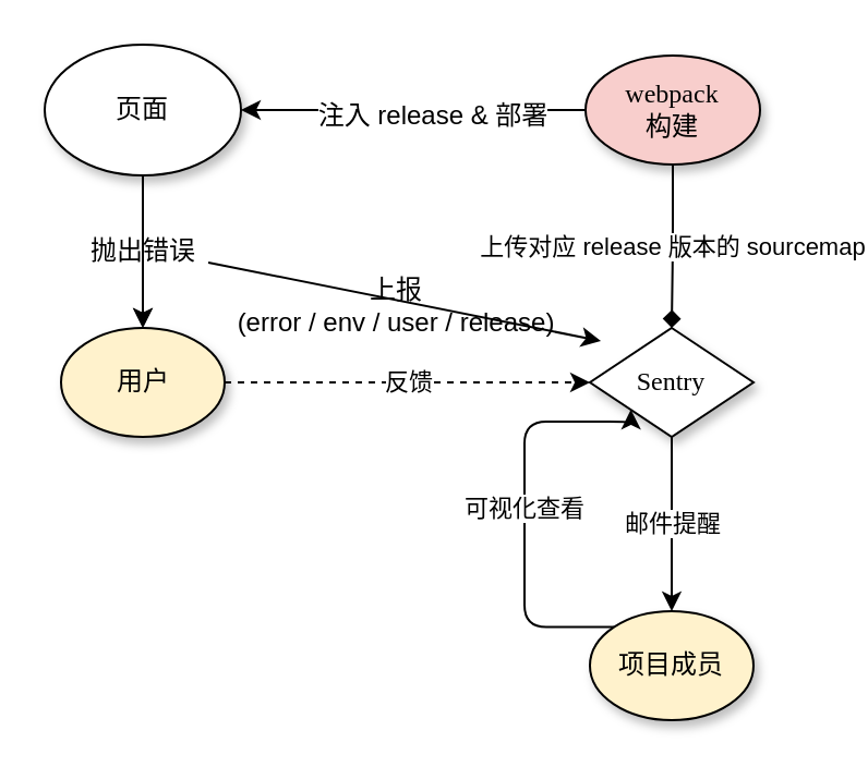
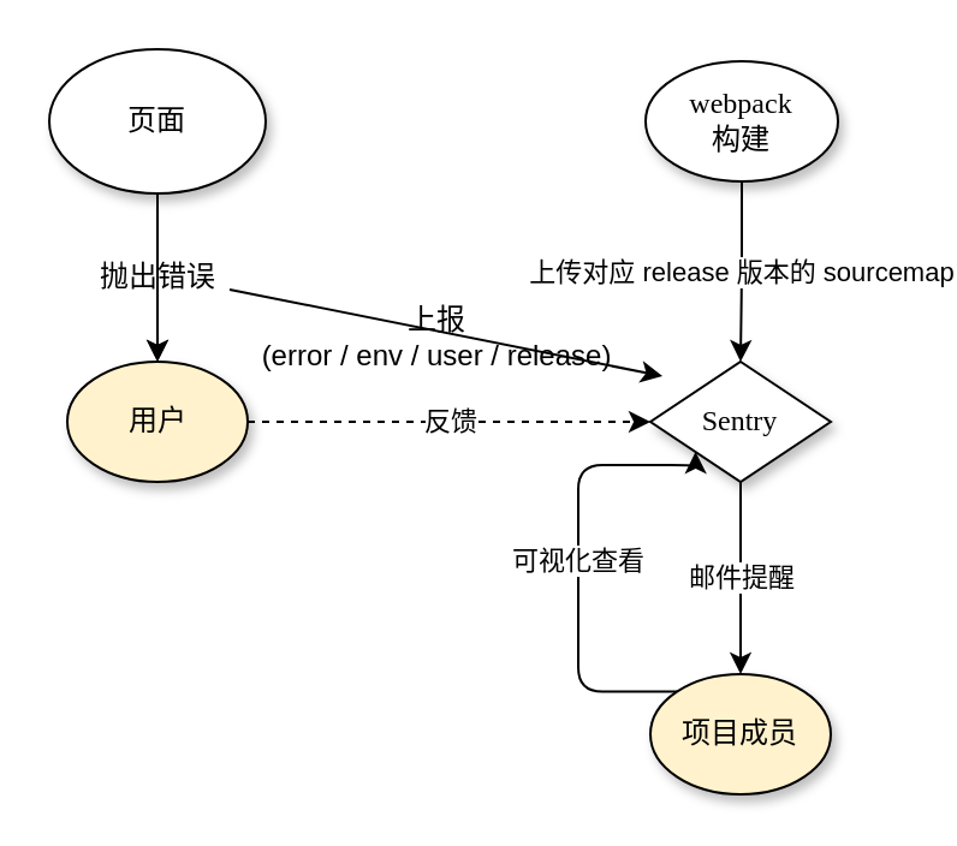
- <mxCell id="6" value="" style="edgeStyle=orthogonalEdgeStyle;rounded=1;orthogonalLoop=1;jettySize=auto;html=1;startArrow=none;startFill=0;" edge="1" parent="1" source="10" target="8"><mxGeometry relative="1" as="geometry" /></mxCell>
- <mxCell id="7" value="注入 release &amp;amp; 部署" style="text;html=1;resizable=0;points=[];align=center;verticalAlign=middle;labelBackgroundColor=#ffffff;" vertex="1" connectable="0" parent="6"><mxGeometry x="-0.1" y="2" relative="1" as="geometry"><mxPoint as="offset" /></mxGeometry></mxCell>
- <mxCell id="10" value="webpack &lt;br&gt;构建" style="ellipse;whiteSpace=wrap;html=1;rounded=0;shadow=1;comic=0;labelBackgroundColor=none;strokeColor=#000000;strokeWidth=1;fillColor=#f8cecc;fontFamily=Verdana;fontSize=12;fontColor=#000000;align=center;" vertex="1" parent="1"><mxGeometry x="268" y="25" width="80" height="50" as="geometry" /></mxCell>
+ <mxCell id="10" value="webpack &lt;br&gt;构建" style="ellipse;whiteSpace=wrap;html=1;rounded=0;shadow=1;comic=0;labelBackgroundColor=none;strokeColor=#000000;strokeWidth=1;fillColor=#FFFFFF;fontFamily=Verdana;fontSize=12;fontColor=#000000;align=center;" vertex="1" parent="1"><mxGeometry x="268" y="25" width="80" height="50" as="geometry" /></mxCell>
- <mxCell id="9" value="上传对应 release 版本的 sourcemap" style="edgeStyle=orthogonalEdgeStyle;rounded=1;orthogonalLoop=1;jettySize=auto;html=1;startArrow=none;startFill=0;endArrow=diamond;" edge="1" parent="1" source="10" target="13"><mxGeometry relative="1" as="geometry" /></mxCell>
+ <mxCell id="9" value="上传对应 release 版本的 sourcemap" style="edgeStyle=orthogonalEdgeStyle;rounded=1;orthogonalLoop=1;jettySize=auto;html=1;startArrow=none;startFill=0;" edge="1" parent="1" source="10" target="13"><mxGeometry relative="1" as="geometry" /></mxCell>
